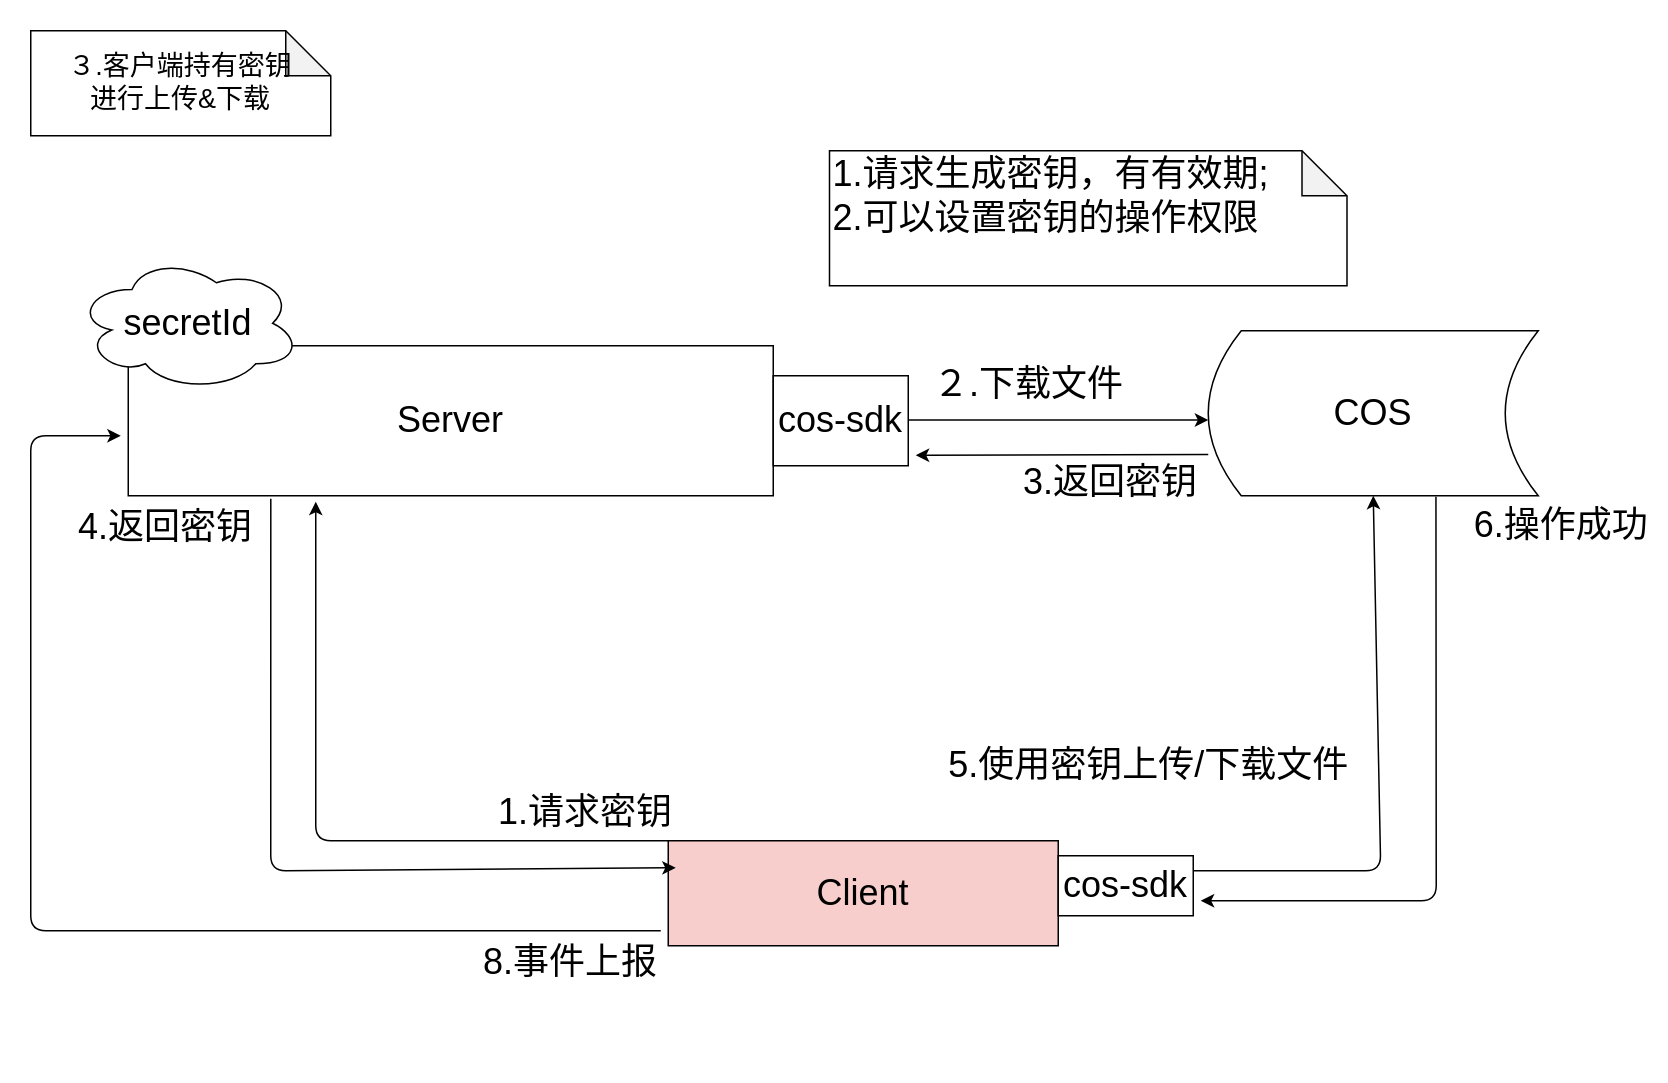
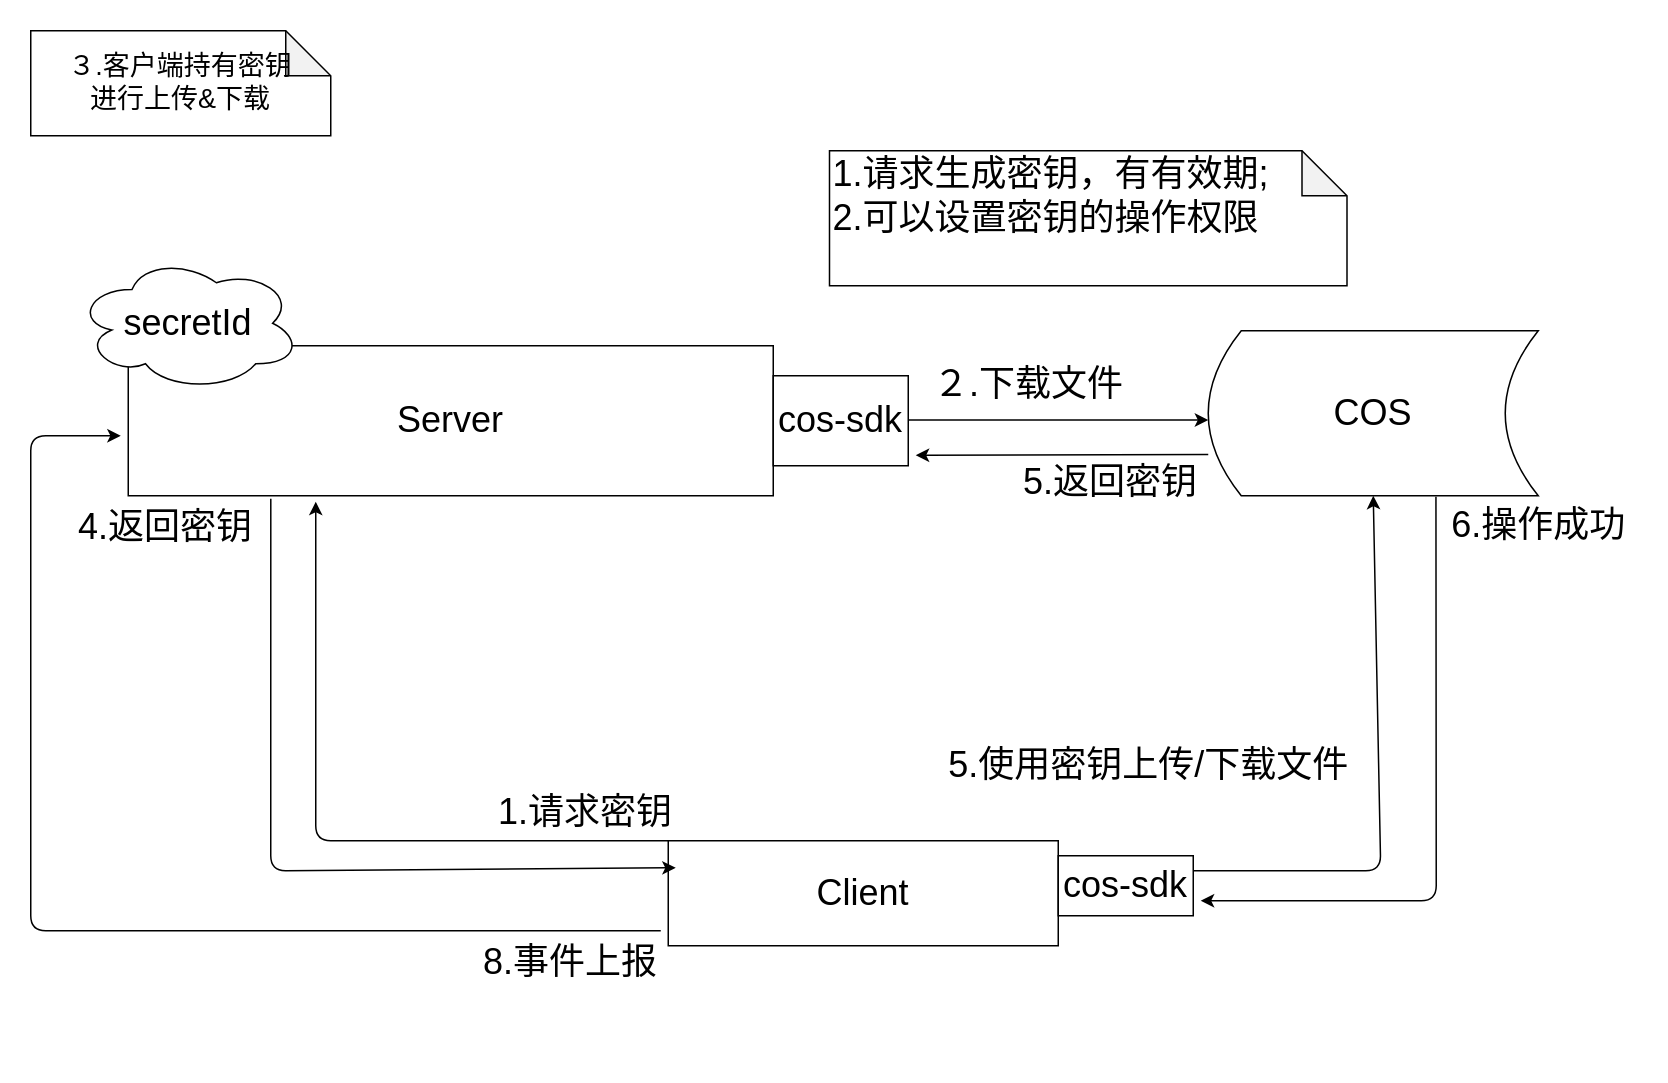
- <mxCell id="13" value="&lt;span style=&quot;text-align: center&quot;&gt;&lt;font style=&quot;font-size: 24px&quot;&gt;3.返回密钥&lt;/font&gt;&lt;/span&gt;" style="text;whiteSpace=wrap;html=1;" parent="1" vertex="1"><mxGeometry x="680" y="300" width="210" height="80" as="geometry" /></mxCell>
+ <mxCell id="13" value="&lt;span style=&quot;text-align: center&quot;&gt;&lt;font style=&quot;font-size: 24px&quot;&gt;5.返回密钥&lt;/font&gt;&lt;/span&gt;" style="text;whiteSpace=wrap;html=1;" parent="1" vertex="1"><mxGeometry x="680" y="300" width="210" height="80" as="geometry" /></mxCell>
- <mxCell id="23" value="&lt;font style=&quot;font-size: 24px&quot;&gt;6.操作成功&lt;/font&gt;" style="text;html=1;align=center;verticalAlign=middle;resizable=0;points=[];autosize=1;" vertex="1" parent="1"><mxGeometry x="975" y="340" width="130" height="20" as="geometry" /></mxCell>
+ <mxCell id="23" value="&lt;font style=&quot;font-size: 24px&quot;&gt;6.操作成功&lt;/font&gt;" style="text;html=1;align=center;verticalAlign=middle;resizable=0;points=[];autosize=1;" vertex="1" parent="1"><mxGeometry x="960" y="340" width="130" height="20" as="geometry" /></mxCell>
- <mxCell id="3" value="&lt;font style=&quot;font-size: 24px&quot;&gt;Client&lt;/font&gt;" style="rounded=0;whiteSpace=wrap;html=1;fillColor=#f8cecc;" parent="1" vertex="1"><mxGeometry x="445" y="560" width="260" height="70" as="geometry" /></mxCell>
+ <mxCell id="3" value="&lt;font style=&quot;font-size: 24px&quot;&gt;Client&lt;/font&gt;" style="rounded=0;whiteSpace=wrap;html=1;" parent="1" vertex="1"><mxGeometry x="445" y="560" width="260" height="70" as="geometry" /></mxCell>
